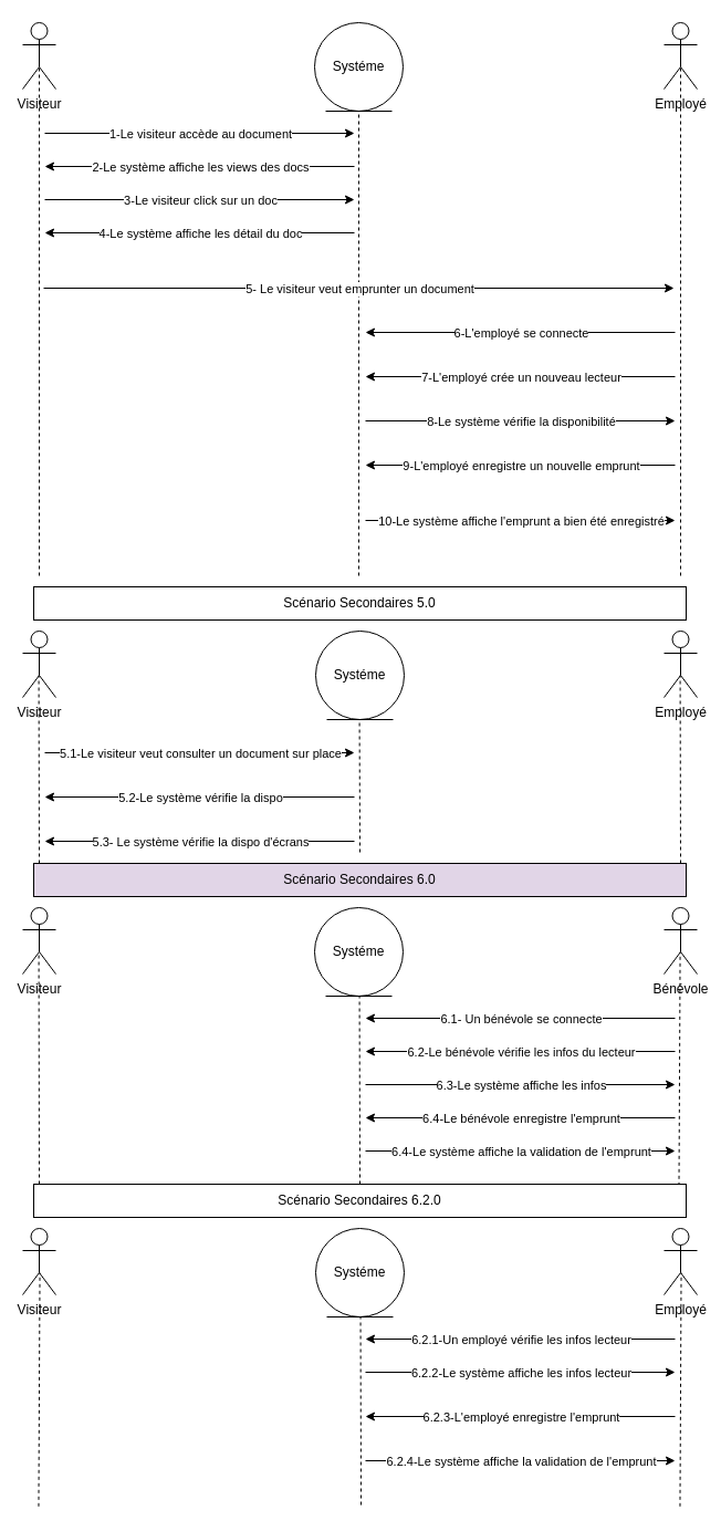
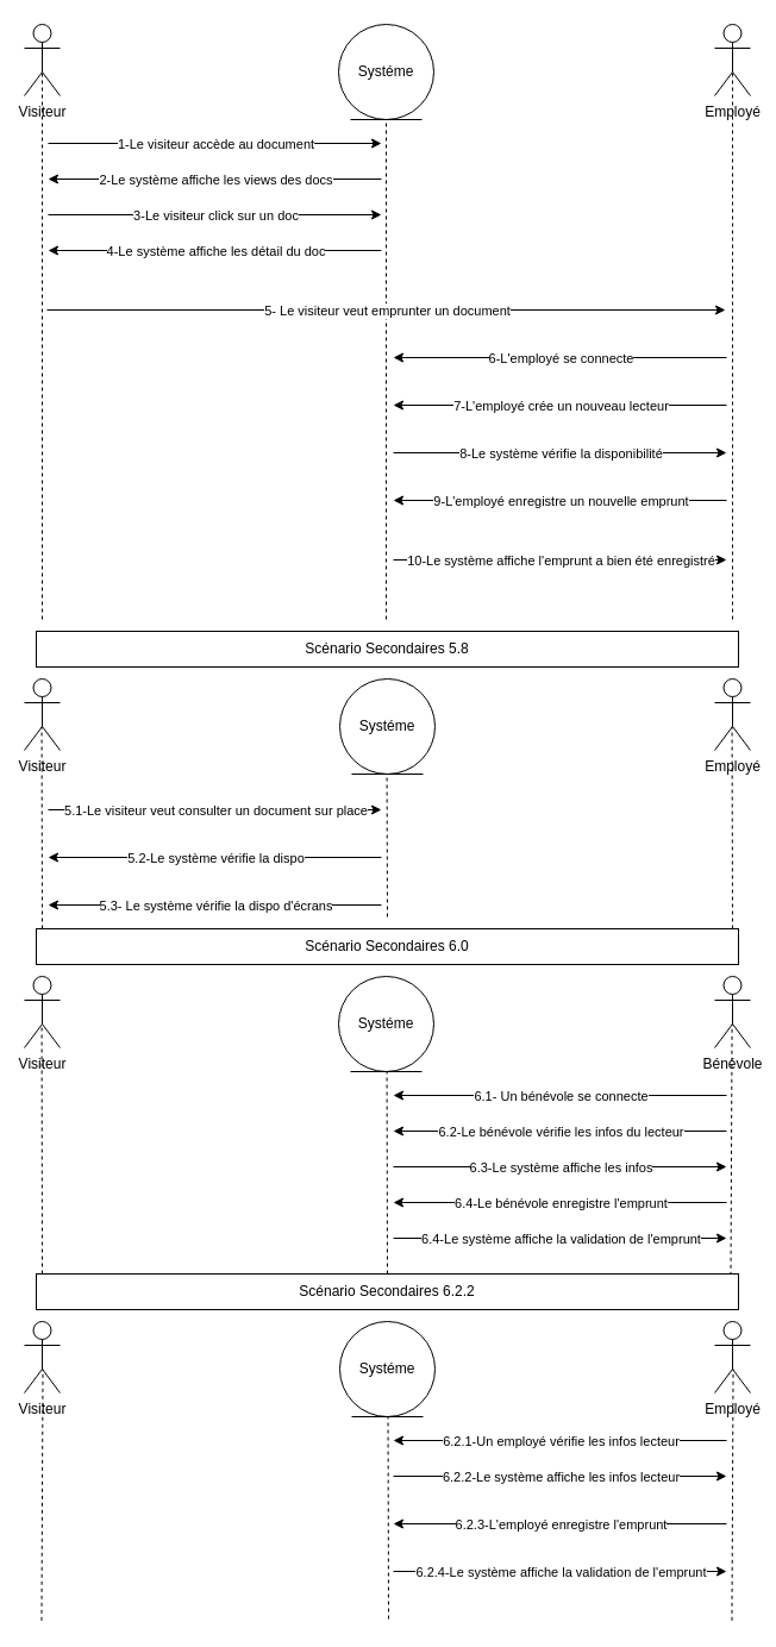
- <mxCell id="28" value="Scénario Secondaires 5.0" style="rounded=0;whiteSpace=wrap;html=1;" parent="1" vertex="1"><mxGeometry x="30" y="530" width="590" height="30" as="geometry" /></mxCell>
+ <mxCell id="28" value="Scénario Secondaires 5.8" style="rounded=0;whiteSpace=wrap;html=1;" parent="1" vertex="1"><mxGeometry x="30" y="530" width="590" height="30" as="geometry" /></mxCell>
- <mxCell id="41" value="Scénario Secondaires 6.0&lt;br&gt;" style="rounded=0;whiteSpace=wrap;html=1;fillColor=#e1d5e7;" parent="1" vertex="1"><mxGeometry x="30" y="780" width="590" height="30" as="geometry" /></mxCell>
+ <mxCell id="41" value="Scénario Secondaires 6.0&lt;br&gt;" style="rounded=0;whiteSpace=wrap;html=1;" parent="1" vertex="1"><mxGeometry x="30" y="780" width="590" height="30" as="geometry" /></mxCell>
- <mxCell id="58" value="Scénario Secondaires 6.2.0" style="rounded=0;whiteSpace=wrap;html=1;" parent="1" vertex="1"><mxGeometry x="30" y="1070" width="590" height="30" as="geometry" /></mxCell>
+ <mxCell id="58" value="Scénario Secondaires 6.2.2" style="rounded=0;whiteSpace=wrap;html=1;" parent="1" vertex="1"><mxGeometry x="30" y="1070" width="590" height="30" as="geometry" /></mxCell>
